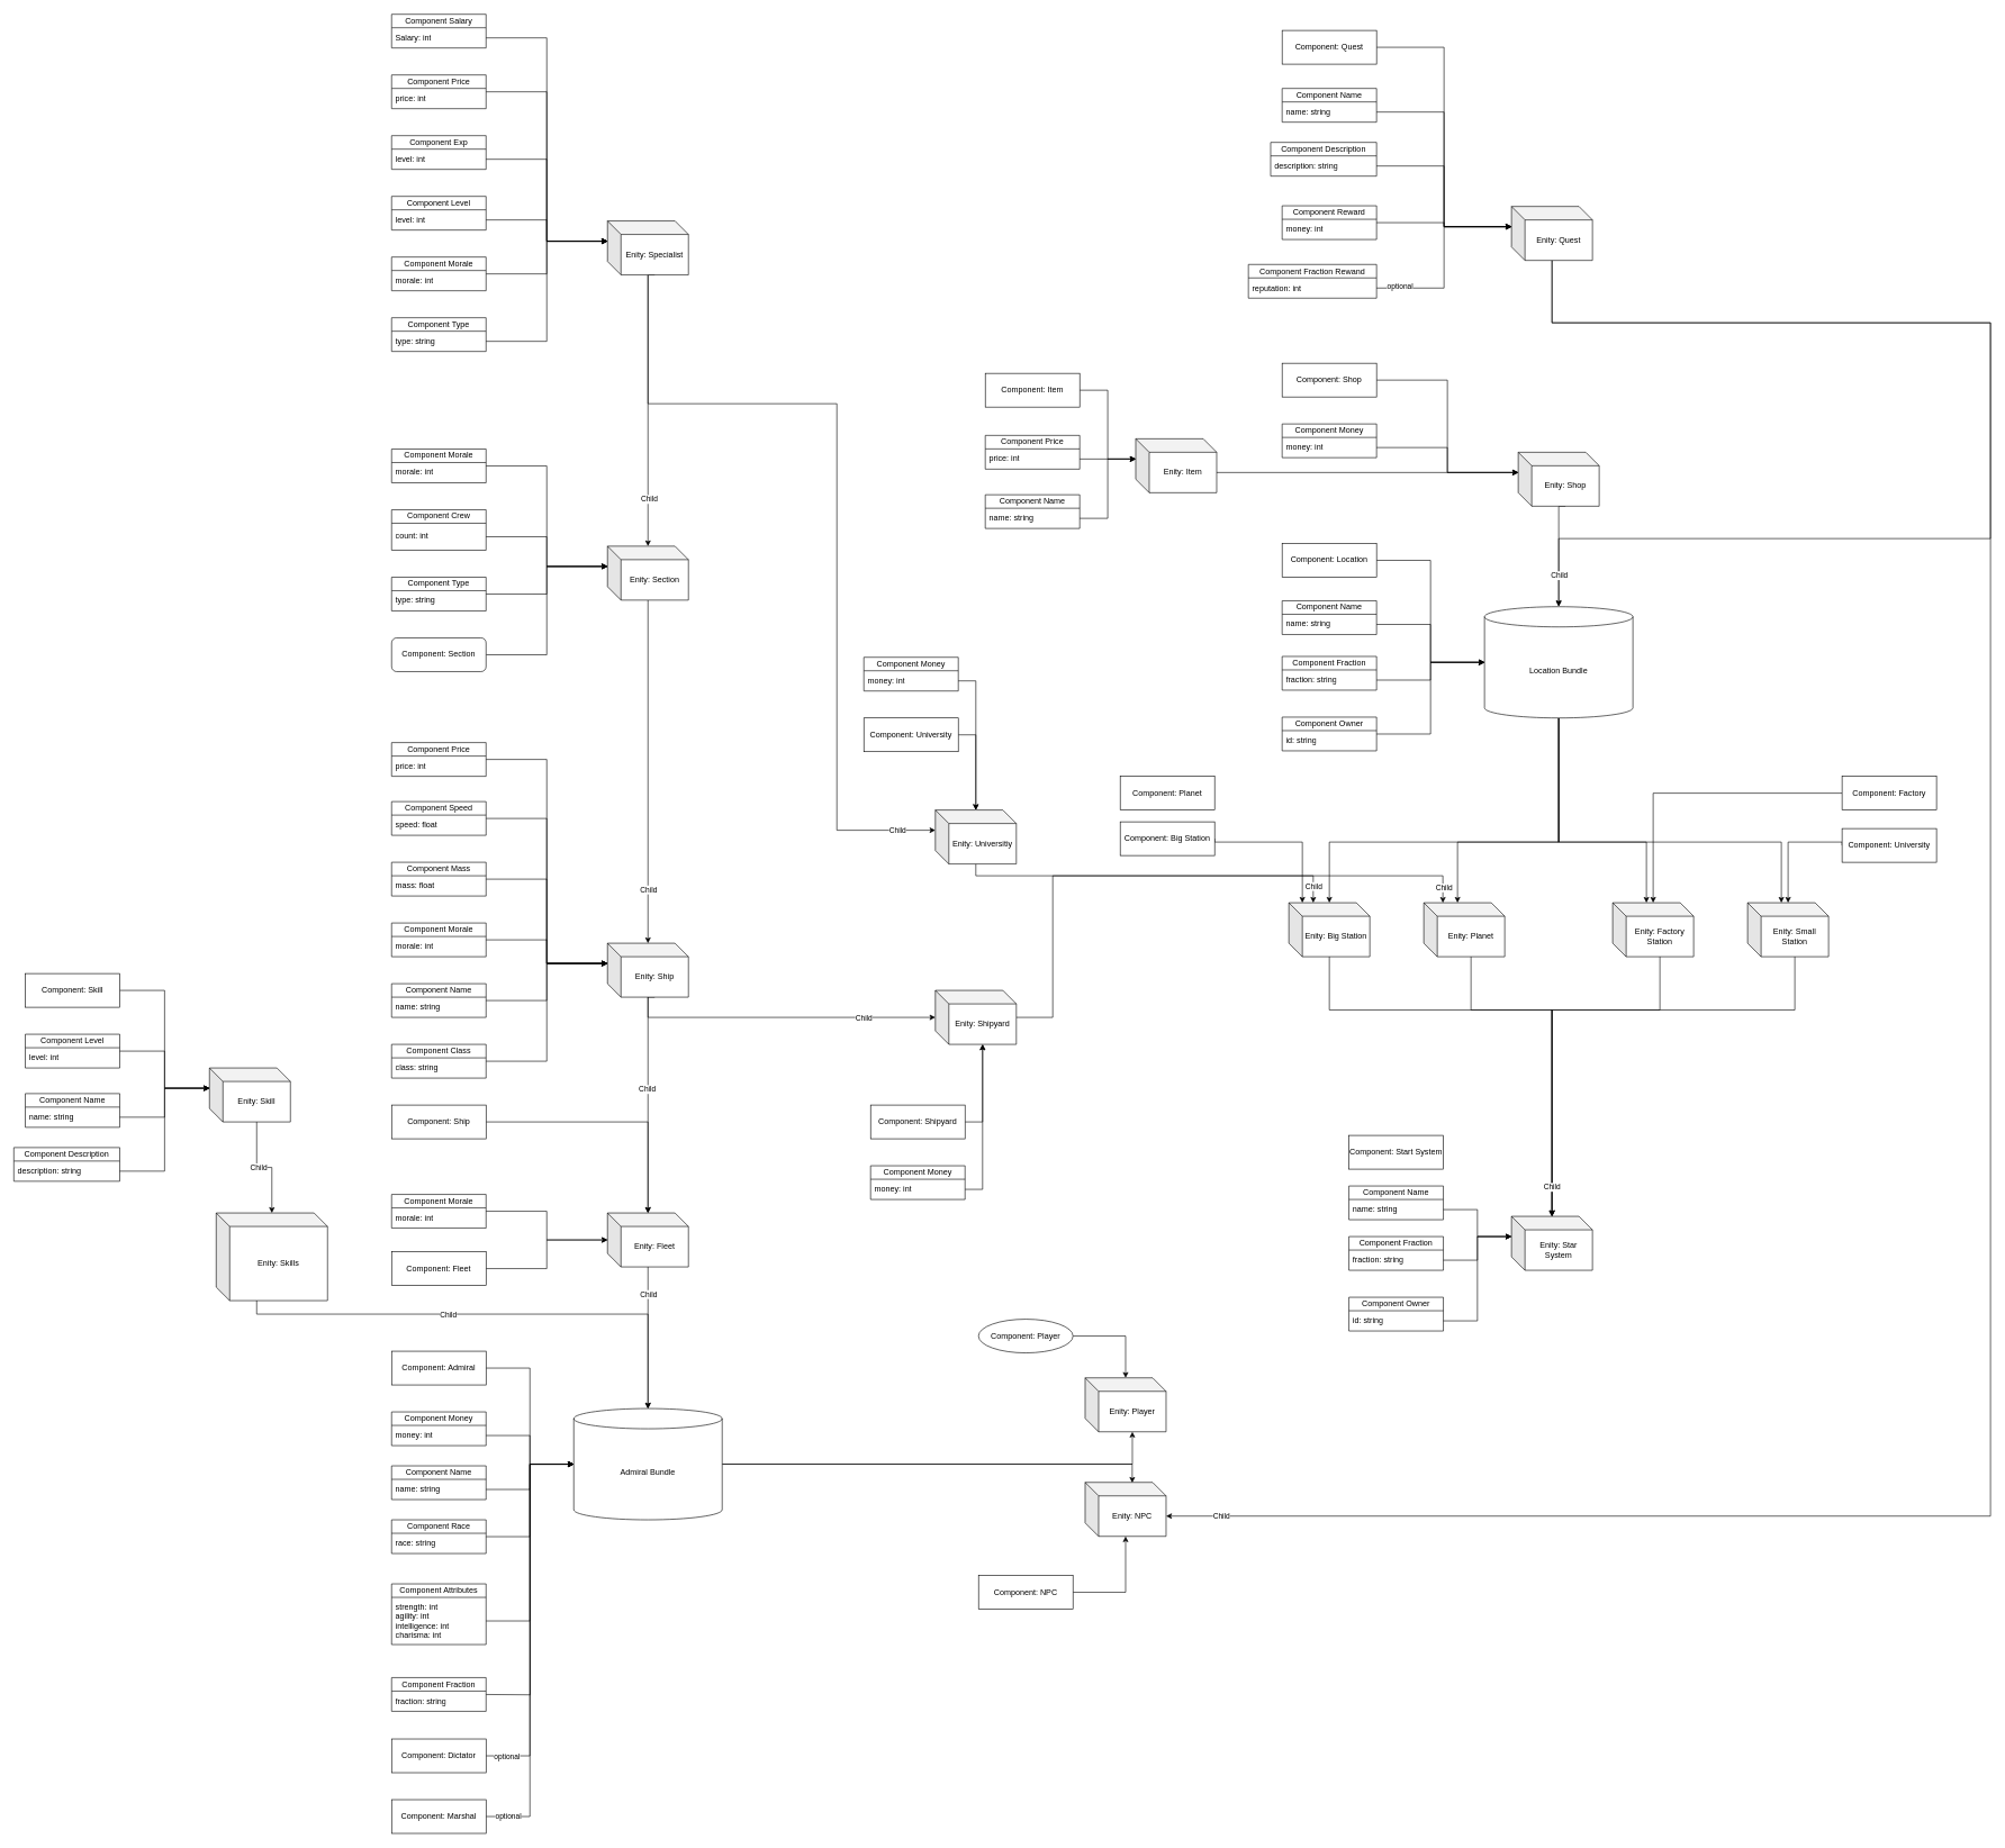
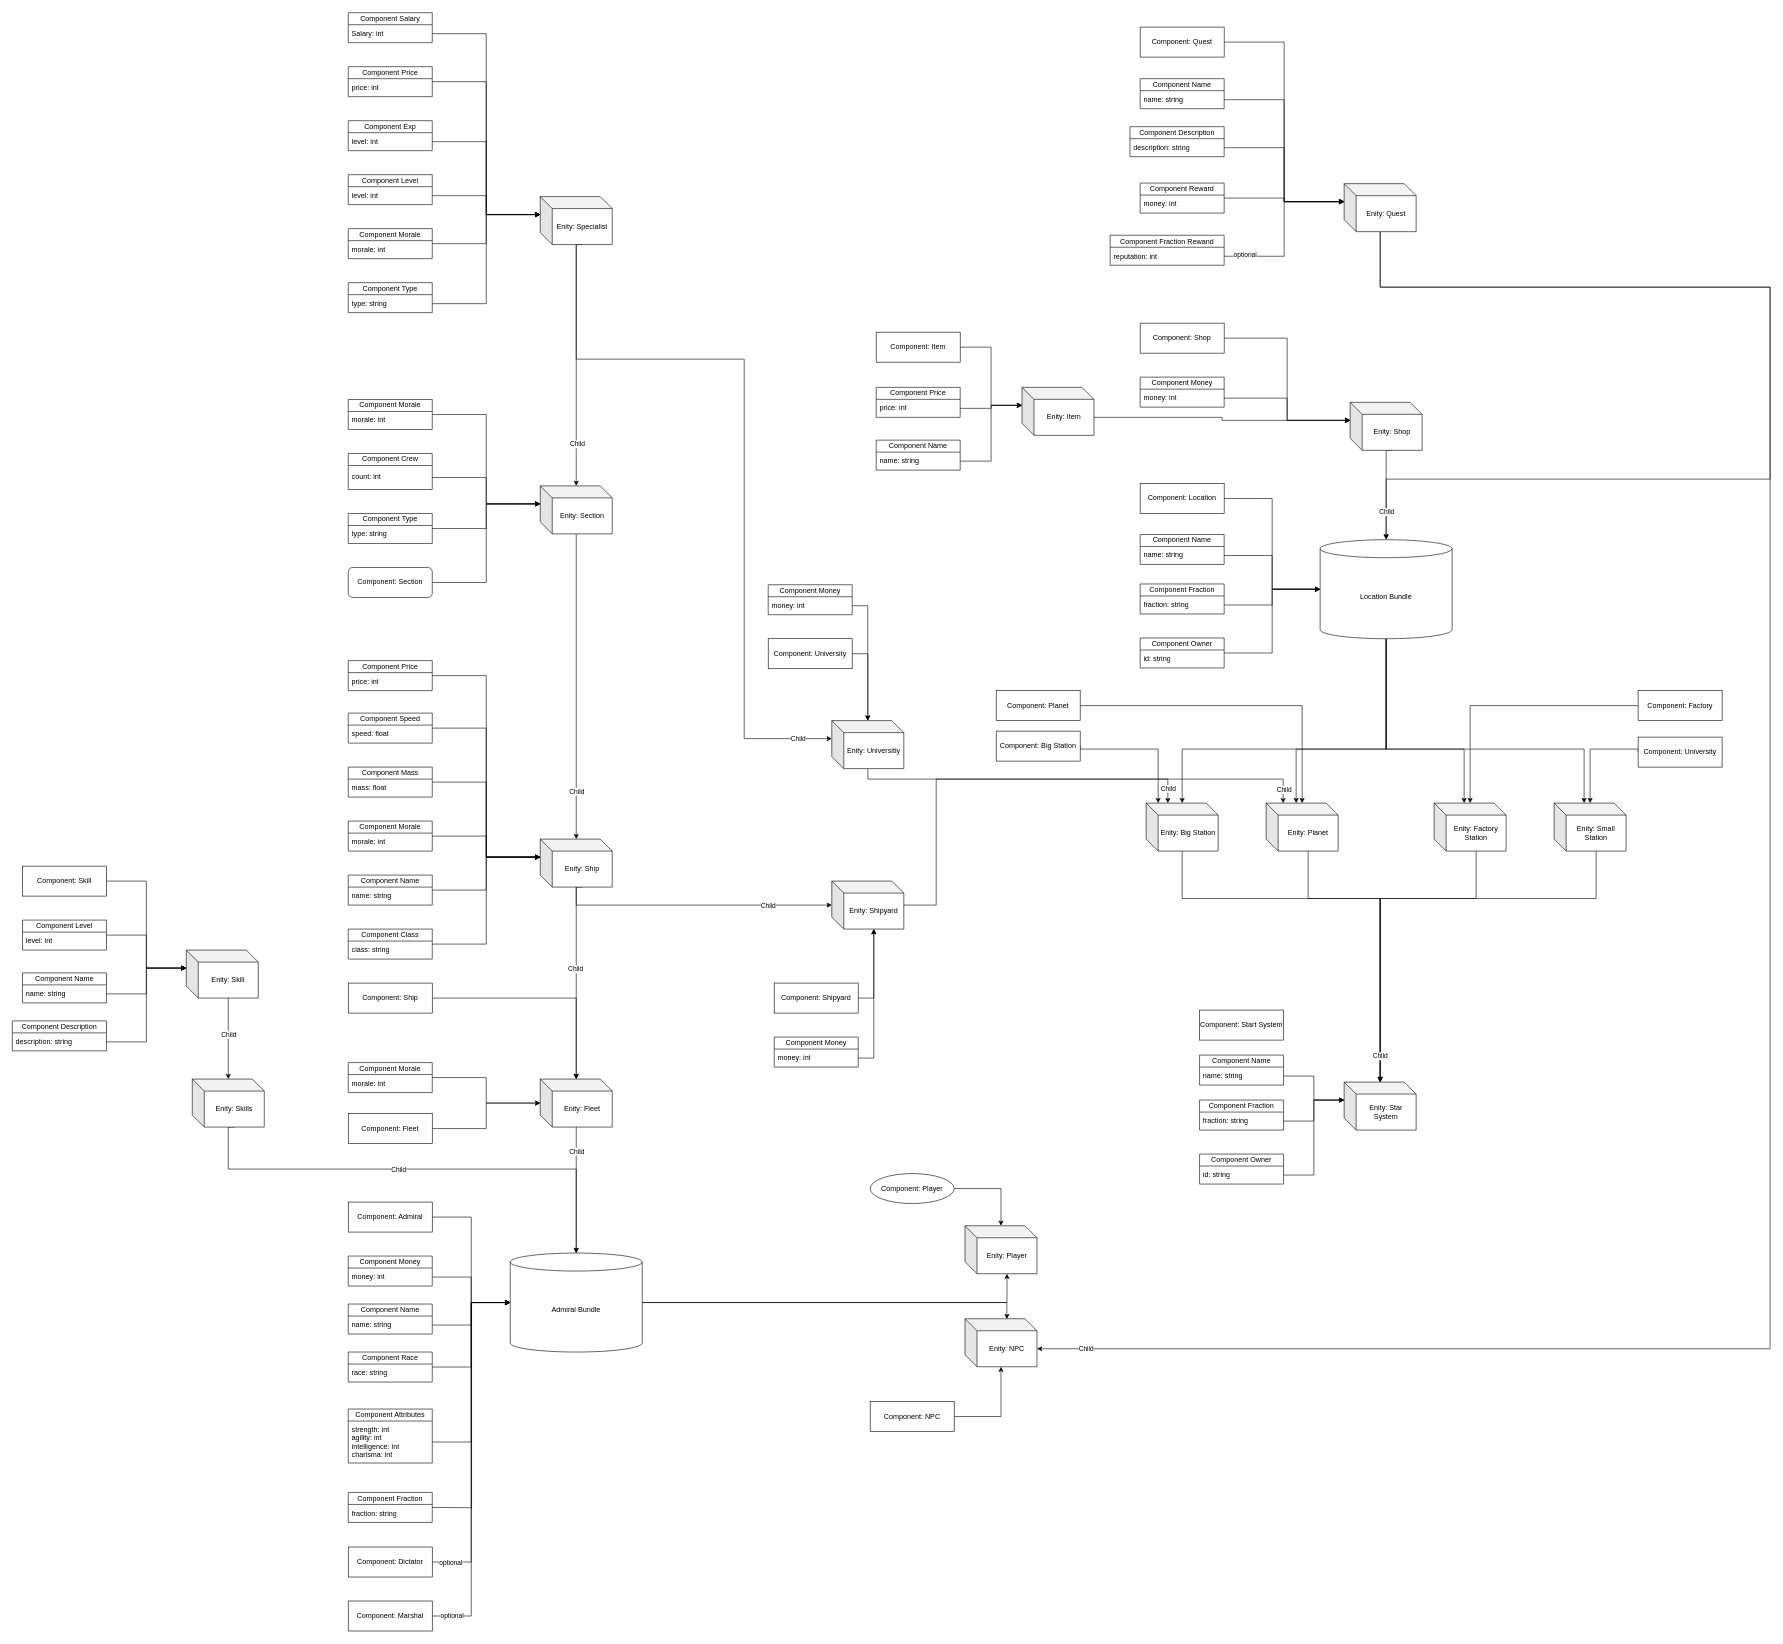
- <mxCell id="200" value="Enity: Item" style="shape=cube;whiteSpace=wrap;html=1;boundedLbl=1;backgroundOutline=1;darkOpacity=0.05;darkOpacity2=0.1;" vertex="1" parent="1"><mxGeometry x="1683" y="650" width="120" height="80" as="geometry" /></mxCell>
+ <mxCell id="200" value="Enity: Item" style="shape=cube;whiteSpace=wrap;html=1;boundedLbl=1;backgroundOutline=1;darkOpacity=0.05;darkOpacity2=0.1;" vertex="1" parent="1"><mxGeometry x="1703" y="645" width="120" height="80" as="geometry" /></mxCell>
+ <mxCell id="168" style="edgeStyle=orthogonalEdgeStyle;rounded=0;orthogonalLoop=1;jettySize=auto;html=1;exitX=1;exitY=0.5;exitDx=0;exitDy=0;" edge="1" parent="1" source="169" target="95"><mxGeometry relative="1" as="geometry"><Array as="points"><mxPoint x="2170" y="1176" /></Array></mxGeometry></mxCell>
- <mxCell id="88" value="Enity: Skills" style="shape=cube;whiteSpace=wrap;html=1;boundedLbl=1;backgroundOutline=1;darkOpacity=0.05;darkOpacity2=0.1;" vertex="1" parent="1"><mxGeometry x="320" y="1798" width="165" height="130" as="geometry" /></mxCell>
+ <mxCell id="88" value="Enity: Skills" style="shape=cube;whiteSpace=wrap;html=1;boundedLbl=1;backgroundOutline=1;darkOpacity=0.05;darkOpacity2=0.1;" vertex="1" parent="1"><mxGeometry x="320" y="1798" width="120" height="80" as="geometry" /></mxCell>
